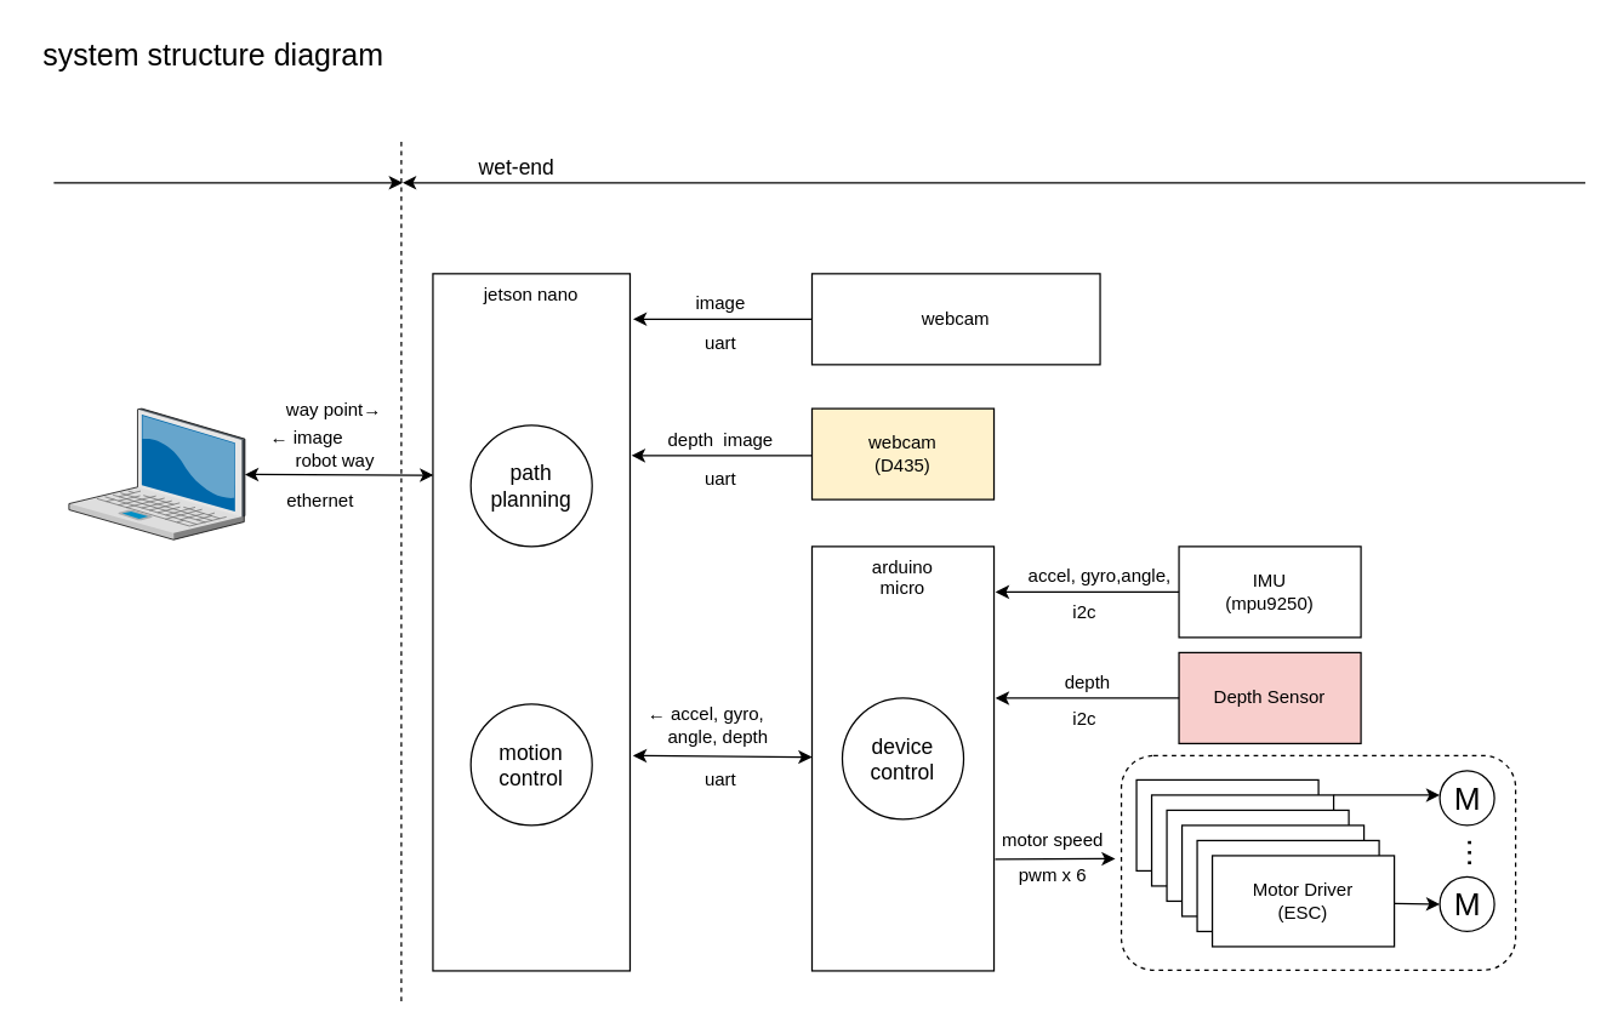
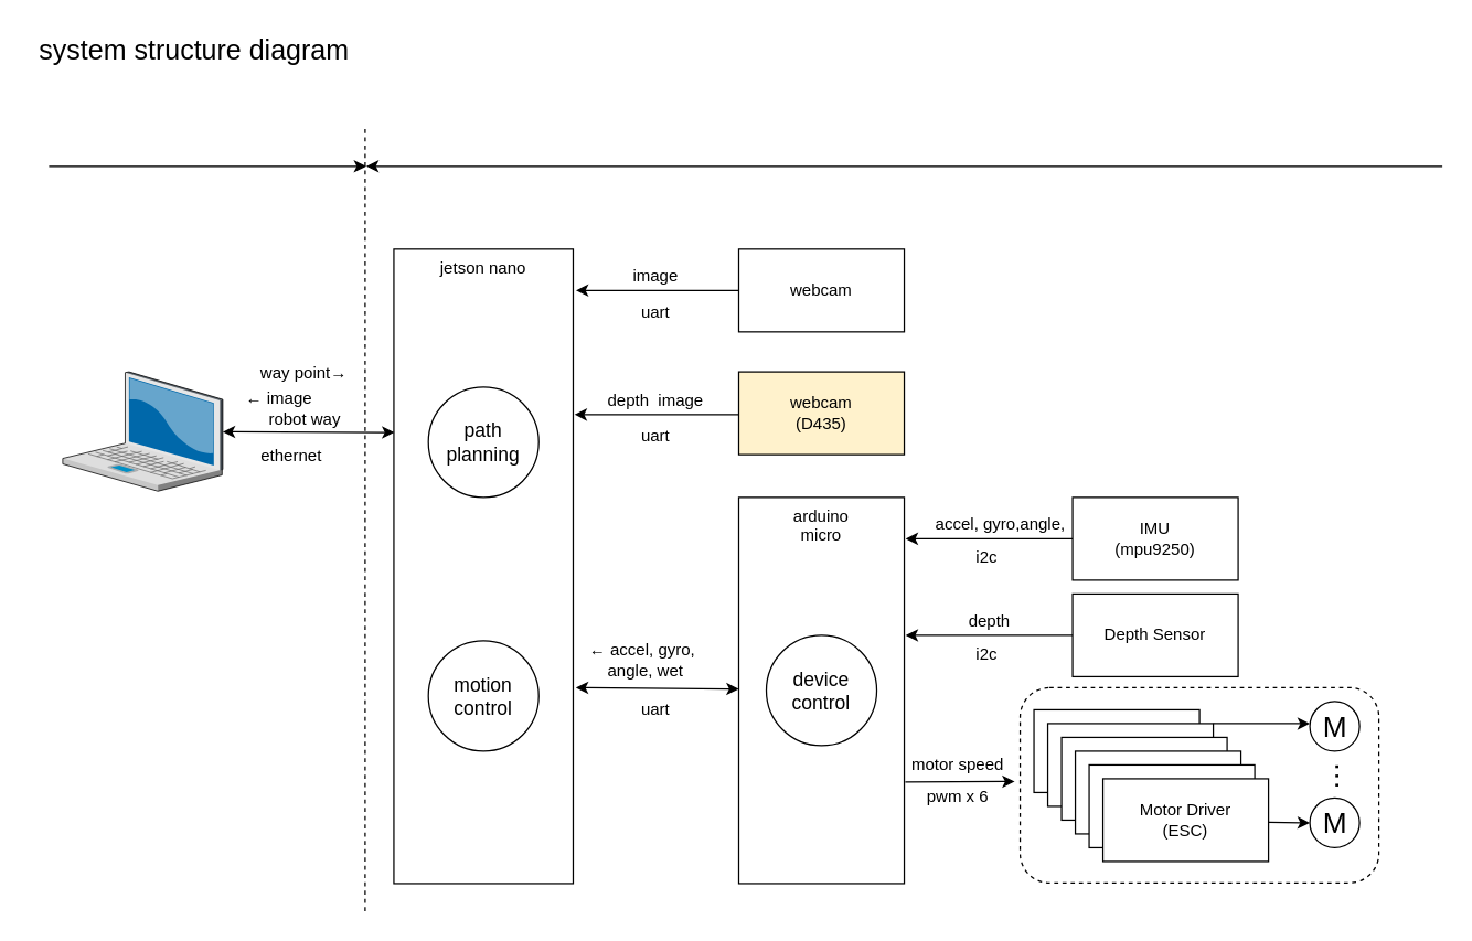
- <mxCell id="39" value="wet-end" style="text;html=1;align=center;verticalAlign=middle;resizable=0;points=[];autosize=1;fontSize=14;" vertex="1" parent="1"><mxGeometry x="305" y="100" width="70" height="20" as="geometry" /></mxCell>
- <mxCell id="3" value="webcam" style="rounded=0;whiteSpace=wrap;html=1;" vertex="1" parent="1"><mxGeometry x="535" y="180" width="190" height="60" as="geometry" /></mxCell>
+ <mxCell id="3" value="webcam" style="rounded=0;whiteSpace=wrap;html=1;" vertex="1" parent="1"><mxGeometry x="535" y="180" width="120" height="60" as="geometry" /></mxCell>
- <mxCell id="16" value="Depth Sensor" style="rounded=0;whiteSpace=wrap;html=1;fillColor=#f8cecc;" vertex="1" parent="1"><mxGeometry x="777" y="430" width="120" height="60" as="geometry" /></mxCell>
+ <mxCell id="16" value="Depth Sensor" style="rounded=0;whiteSpace=wrap;html=1;" vertex="1" parent="1"><mxGeometry x="777" y="430" width="120" height="60" as="geometry" /></mxCell>
- <mxCell id="44" value="← accel, gyro, &lt;br&gt;&amp;nbsp; &amp;nbsp; angle, depth" style="text;html=1;strokeColor=none;fillColor=none;align=left;verticalAlign=middle;whiteSpace=wrap;rounded=0;" vertex="1" parent="1"><mxGeometry x="425" y="468" width="120" height="20" as="geometry" /></mxCell>
+ <mxCell id="44" value="← accel, gyro, &lt;br&gt;&amp;nbsp; &amp;nbsp; angle, wet" style="text;html=1;strokeColor=none;fillColor=none;align=left;verticalAlign=middle;whiteSpace=wrap;rounded=0;" vertex="1" parent="1"><mxGeometry x="425" y="468" width="120" height="20" as="geometry" /></mxCell>
